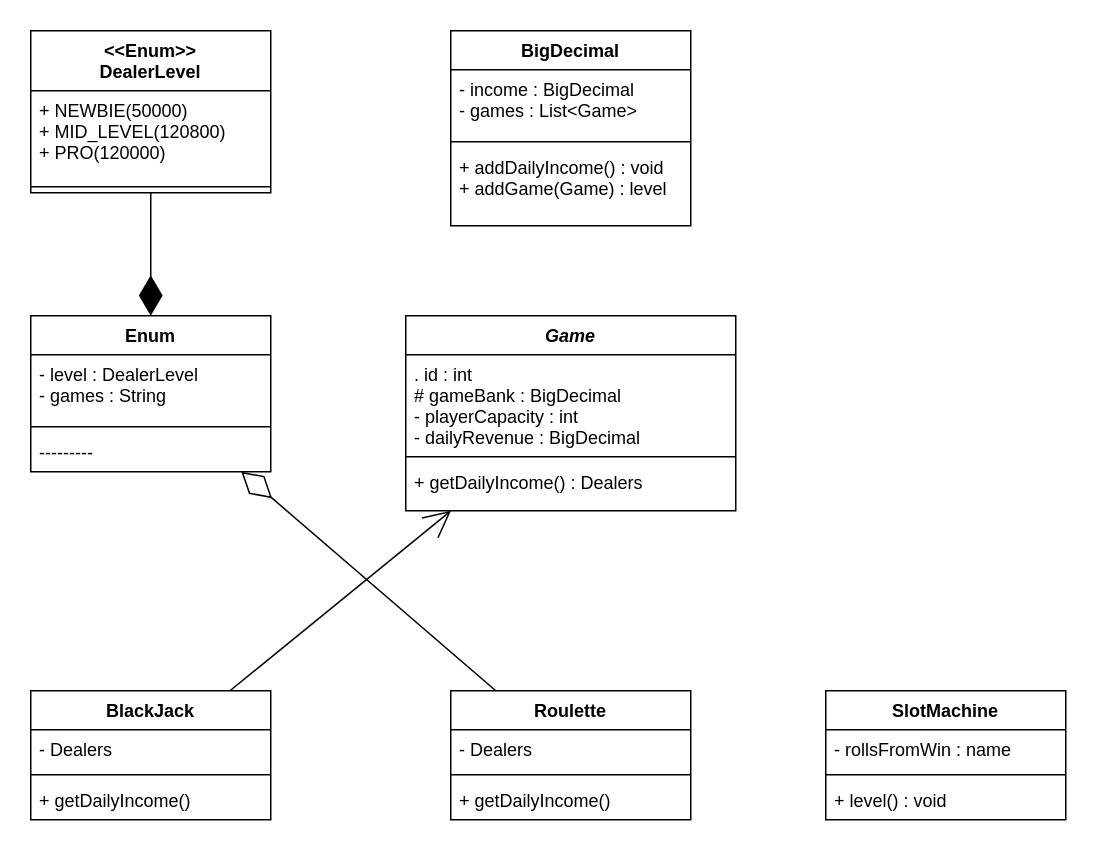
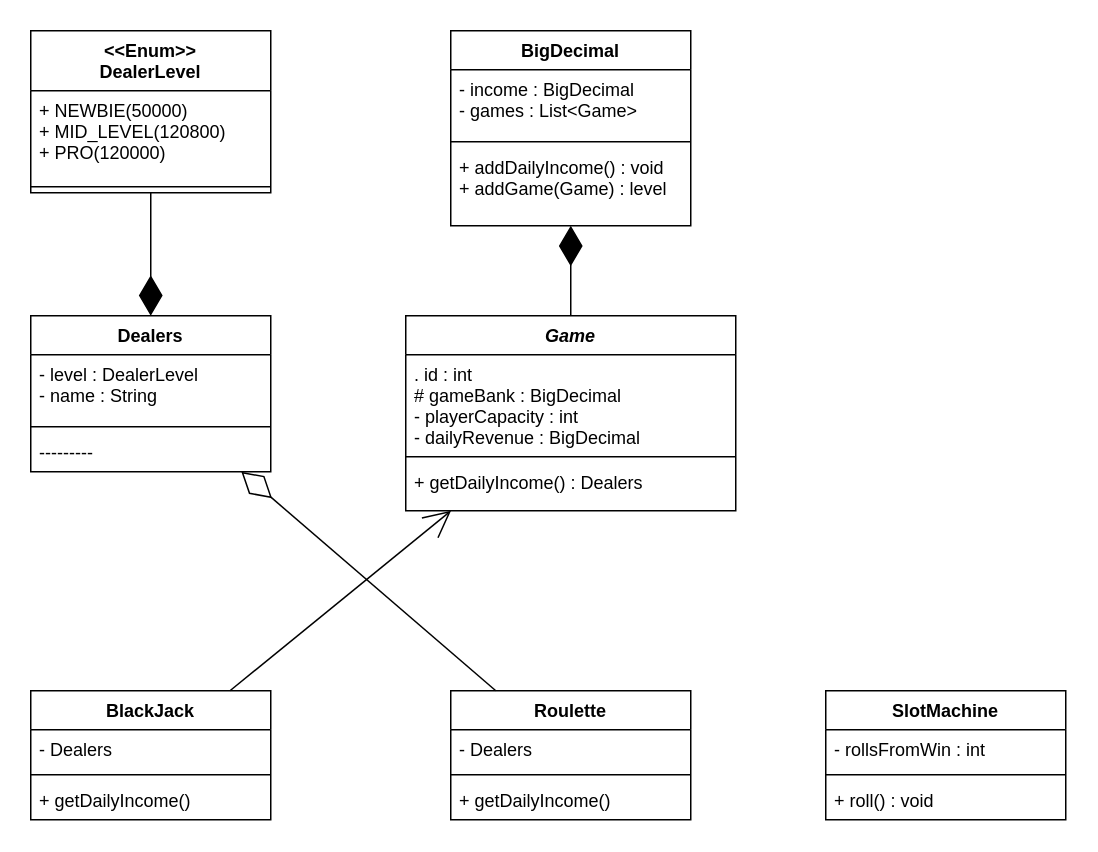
+ <mxCell id="10" value="" style="endArrow=diamondThin;endFill=1;endSize=24;html=1;rounded=0;" edge="1" parent="1" source="6" target="2"><mxGeometry width="160" relative="1" as="geometry"><mxPoint x="270" y="290" as="sourcePoint" /><mxPoint x="430" y="290" as="targetPoint" /></mxGeometry></mxCell>
- <mxCell id="24" value="Enum" style="swimlane;fontStyle=1;align=center;verticalAlign=top;childLayout=stackLayout;horizontal=1;startSize=26;horizontalStack=0;resizeParent=1;resizeParentMax=0;resizeLast=0;collapsible=1;marginBottom=0;" vertex="1" parent="1"><mxGeometry x="20" y="210" width="160" height="104" as="geometry" /></mxCell>
+ <mxCell id="24" value="Dealers" style="swimlane;fontStyle=1;align=center;verticalAlign=top;childLayout=stackLayout;horizontal=1;startSize=26;horizontalStack=0;resizeParent=1;resizeParentMax=0;resizeLast=0;collapsible=1;marginBottom=0;" vertex="1" parent="1"><mxGeometry x="20" y="210" width="160" height="104" as="geometry" /></mxCell>
- <mxCell id="25" value="- level : DealerLevel&#10;- games : String&#10;" style="text;strokeColor=none;fillColor=none;align=left;verticalAlign=top;spacingLeft=4;spacingRight=4;overflow=hidden;rotatable=0;points=[[0,0.5],[1,0.5]];portConstraint=eastwest;" vertex="1" parent="24"><mxGeometry y="26" width="160" height="44" as="geometry" /></mxCell>
+ <mxCell id="25" value="- level : DealerLevel&#10;- name : String&#10;" style="text;strokeColor=none;fillColor=none;align=left;verticalAlign=top;spacingLeft=4;spacingRight=4;overflow=hidden;rotatable=0;points=[[0,0.5],[1,0.5]];portConstraint=eastwest;" vertex="1" parent="24"><mxGeometry y="26" width="160" height="44" as="geometry" /></mxCell>
- <mxCell id="20" value="- rollsFromWin : name" style="text;strokeColor=none;fillColor=none;align=left;verticalAlign=top;spacingLeft=4;spacingRight=4;overflow=hidden;rotatable=0;points=[[0,0.5],[1,0.5]];portConstraint=eastwest;" vertex="1" parent="19"><mxGeometry y="26" width="160" height="26" as="geometry" /></mxCell>
+ <mxCell id="20" value="- rollsFromWin : int" style="text;strokeColor=none;fillColor=none;align=left;verticalAlign=top;spacingLeft=4;spacingRight=4;overflow=hidden;rotatable=0;points=[[0,0.5],[1,0.5]];portConstraint=eastwest;" vertex="1" parent="19"><mxGeometry y="26" width="160" height="26" as="geometry" /></mxCell>
- <mxCell id="22" value="+ level() : void" style="text;strokeColor=none;fillColor=none;align=left;verticalAlign=top;spacingLeft=4;spacingRight=4;overflow=hidden;rotatable=0;points=[[0,0.5],[1,0.5]];portConstraint=eastwest;" vertex="1" parent="19"><mxGeometry y="60" width="160" height="26" as="geometry" /></mxCell>
+ <mxCell id="22" value="+ roll() : void" style="text;strokeColor=none;fillColor=none;align=left;verticalAlign=top;spacingLeft=4;spacingRight=4;overflow=hidden;rotatable=0;points=[[0,0.5],[1,0.5]];portConstraint=eastwest;" vertex="1" parent="19"><mxGeometry y="60" width="160" height="26" as="geometry" /></mxCell>
